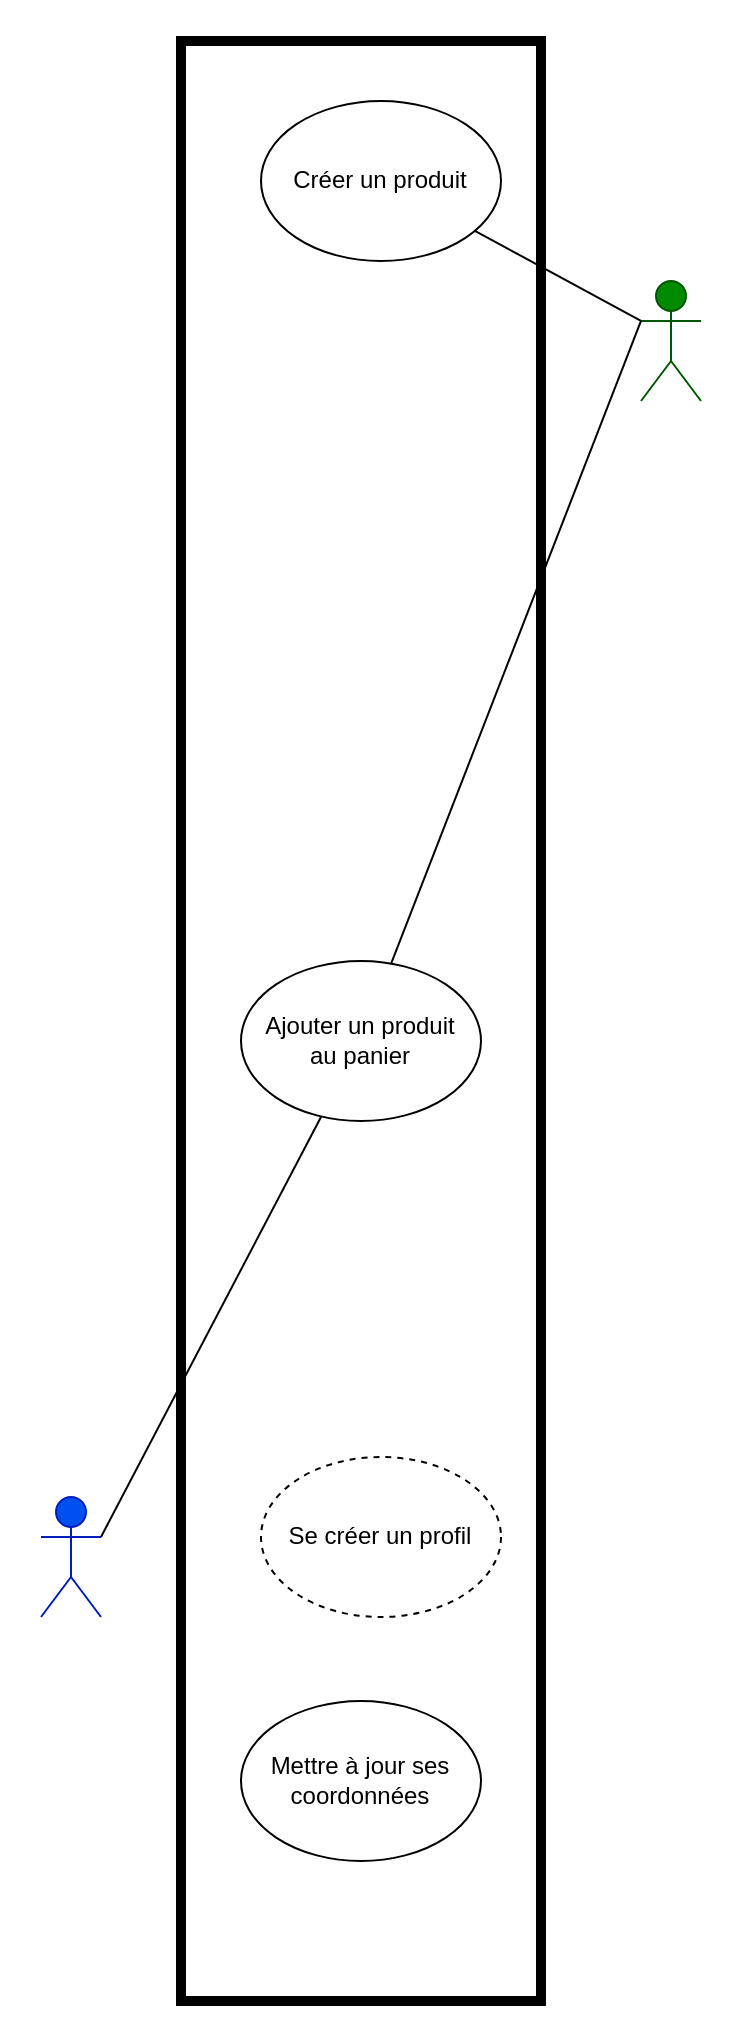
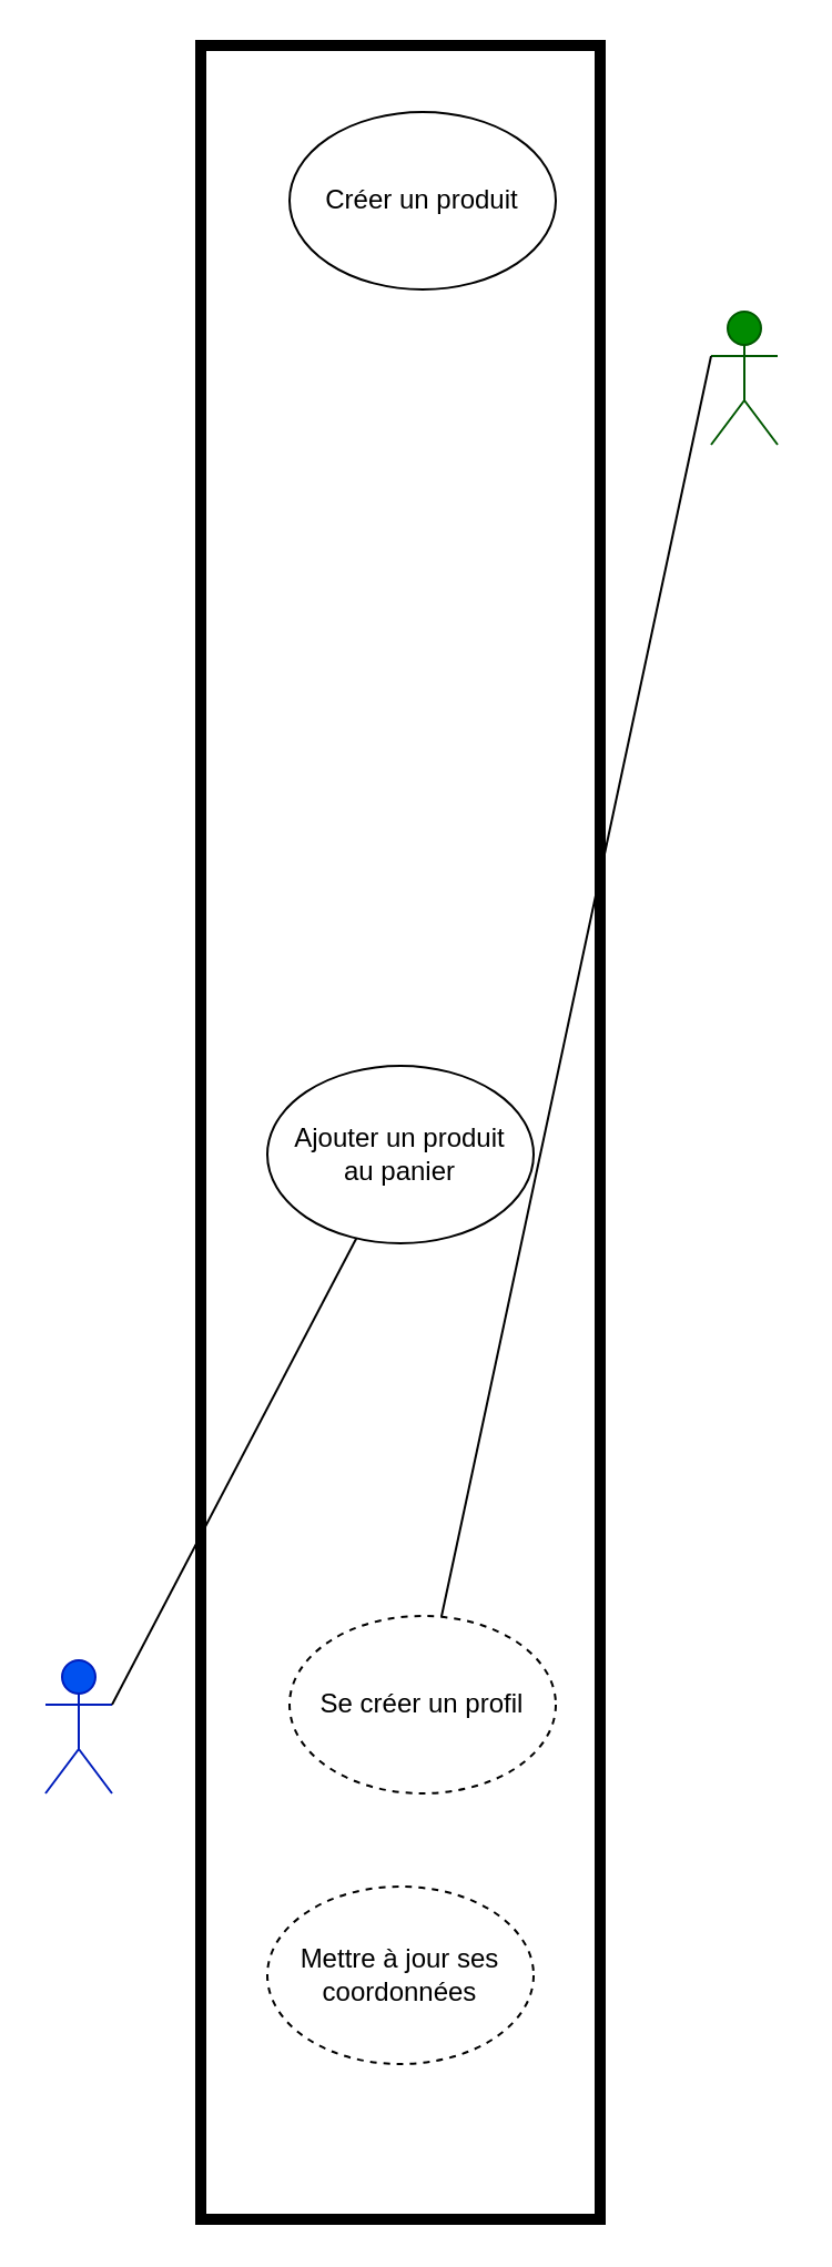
- <mxCell id="9" value="" style="endArrow=none;html=1;exitX=0;exitY=0.333;exitDx=0;exitDy=0;exitPerimeter=0;" parent="1" source="2" target="5" edge="1"><mxGeometry width="50" height="50" relative="1" as="geometry"><mxPoint x="120" y="170" as="sourcePoint" /><mxPoint x="170" y="120" as="targetPoint" /></mxGeometry></mxCell>
+ <mxCell id="9" value="" style="endArrow=none;html=1;exitX=0;exitY=0.333;exitDx=0;exitDy=0;exitPerimeter=0;" parent="1" source="2" target="8" edge="1"><mxGeometry width="50" height="50" relative="1" as="geometry"><mxPoint x="120" y="170" as="sourcePoint" /><mxPoint x="170" y="120" as="targetPoint" /></mxGeometry></mxCell>
- <mxCell id="10" value="" style="endArrow=none;html=1;entryX=0;entryY=0.333;entryDx=0;entryDy=0;entryPerimeter=0;" parent="1" source="6" edge="1" target="2"><mxGeometry width="50" height="50" relative="1" as="geometry"><mxPoint x="530" y="500" as="sourcePoint" /><mxPoint x="790" y="170" as="targetPoint" /></mxGeometry></mxCell>
- <mxCell id="7" value="Mettre à jour ses coordonnées" style="ellipse;whiteSpace=wrap;html=1;strokeWidth=1;" parent="1" vertex="1"><mxGeometry x="120" y="850" width="120" height="80" as="geometry" /></mxCell>
+ <mxCell id="7" value="Mettre à jour ses coordonnées" style="ellipse;whiteSpace=wrap;html=1;strokeWidth=1;dashed=1;" parent="1" vertex="1"><mxGeometry x="120" y="850" width="120" height="80" as="geometry" /></mxCell>
